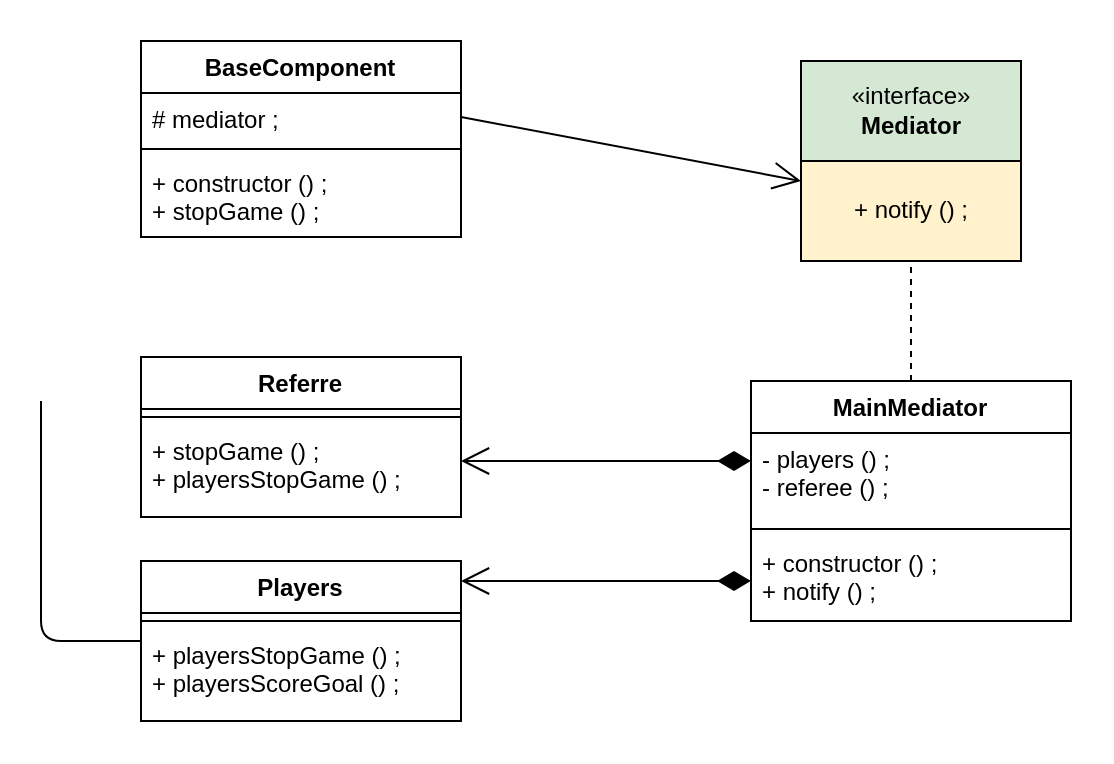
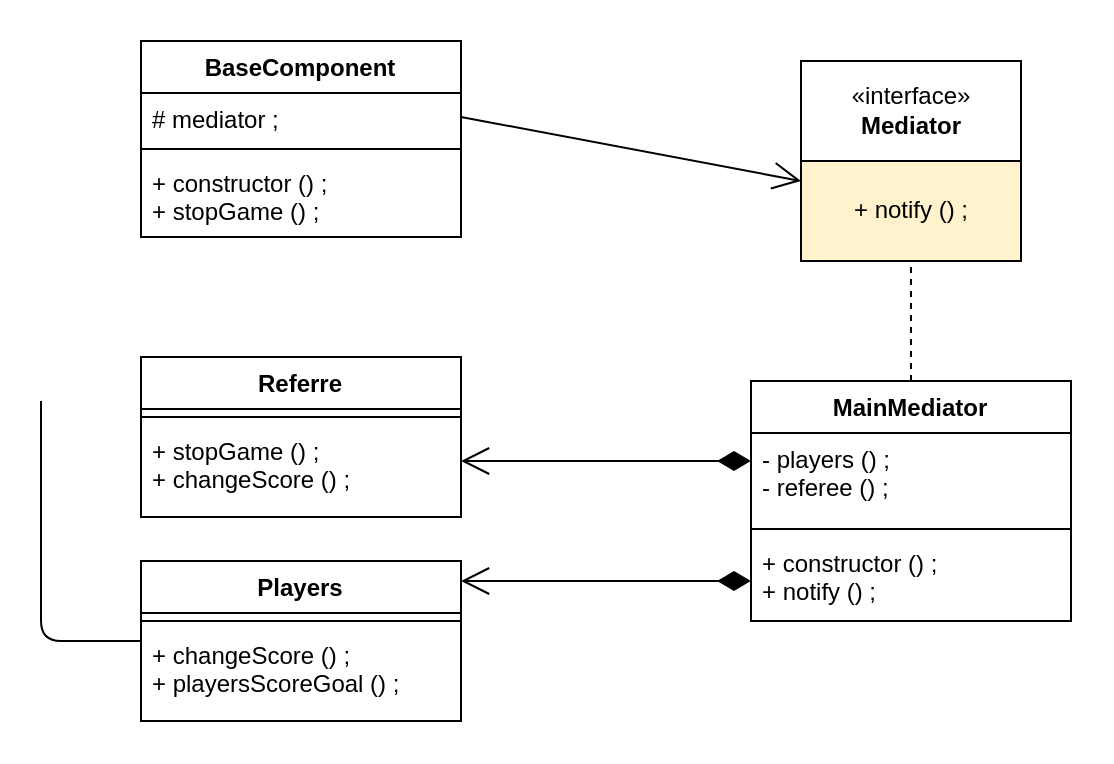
- <mxCell id="2" value="«interface»&lt;br&gt;&lt;b&gt;Mediator&lt;/b&gt;" style="html=1;fillColor=#d5e8d4;" parent="1" vertex="1"><mxGeometry x="400" y="30" width="110" height="50" as="geometry" /></mxCell>
+ <mxCell id="2" value="«interface»&lt;br&gt;&lt;b&gt;Mediator&lt;/b&gt;" style="html=1;" parent="1" vertex="1"><mxGeometry x="400" y="30" width="110" height="50" as="geometry" /></mxCell>
- <mxCell id="10" value="+ stopGame () ;&#10;+ playersStopGame () ;" style="text;strokeColor=none;fillColor=none;align=left;verticalAlign=top;spacingLeft=4;spacingRight=4;overflow=hidden;rotatable=0;points=[[0,0.5],[1,0.5]];portConstraint=eastwest;" parent="8" vertex="1"><mxGeometry y="34" width="160" height="46" as="geometry" /></mxCell>
+ <mxCell id="10" value="+ stopGame () ;&#10;+ changeScore () ;" style="text;strokeColor=none;fillColor=none;align=left;verticalAlign=top;spacingLeft=4;spacingRight=4;overflow=hidden;rotatable=0;points=[[0,0.5],[1,0.5]];portConstraint=eastwest;" parent="8" vertex="1"><mxGeometry y="34" width="160" height="46" as="geometry" /></mxCell>
- <mxCell id="13" value="+ playersStopGame () ;&#10;+ playersScoreGoal () ;" style="text;strokeColor=none;fillColor=none;align=left;verticalAlign=top;spacingLeft=4;spacingRight=4;overflow=hidden;rotatable=0;points=[[0,0.5],[1,0.5]];portConstraint=eastwest;" parent="11" vertex="1"><mxGeometry y="34" width="160" height="46" as="geometry" /></mxCell>
+ <mxCell id="13" value="+ changeScore () ;&#10;+ playersScoreGoal () ;" style="text;strokeColor=none;fillColor=none;align=left;verticalAlign=top;spacingLeft=4;spacingRight=4;overflow=hidden;rotatable=0;points=[[0,0.5],[1,0.5]];portConstraint=eastwest;" parent="11" vertex="1"><mxGeometry y="34" width="160" height="46" as="geometry" /></mxCell>
